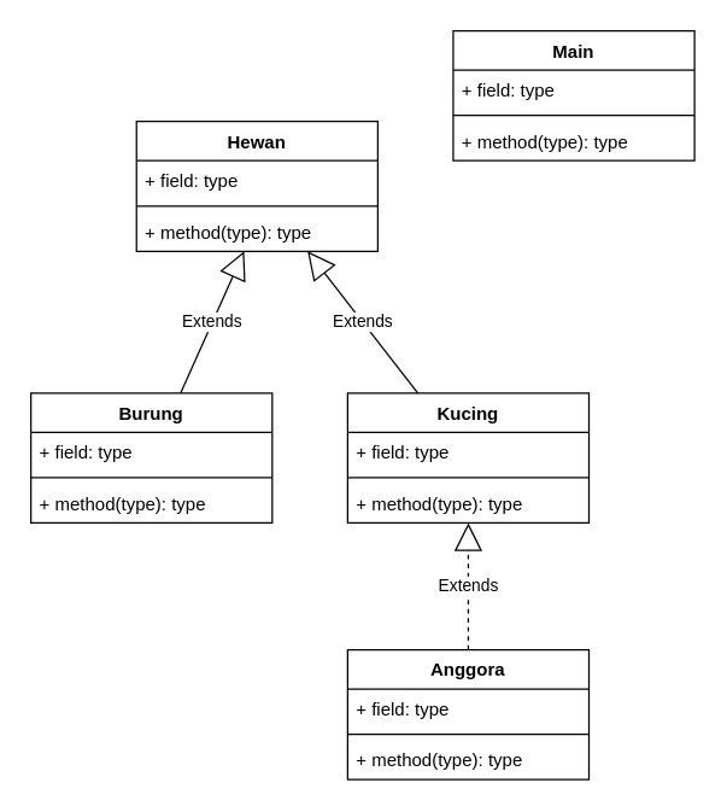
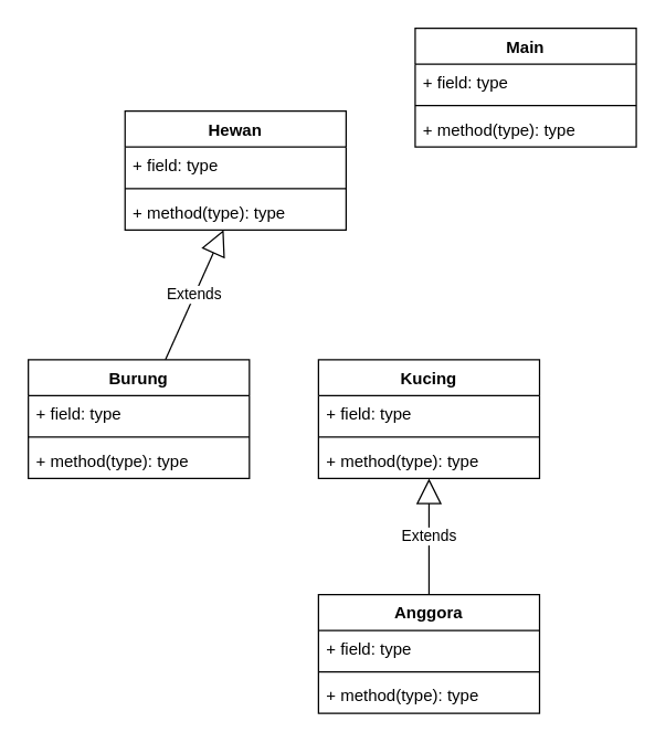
- <mxCell id="15" value="Extends" style="endArrow=block;endSize=16;endFill=0;html=1;rounded=0;" edge="1" parent="1" source="6" target="2"><mxGeometry width="160" relative="1" as="geometry"><mxPoint x="300" y="270" as="sourcePoint" /><mxPoint x="460" y="270" as="targetPoint" /></mxGeometry></mxCell>
- <mxCell id="20" value="Extends" style="endArrow=block;endSize=16;endFill=0;html=1;rounded=0;exitX=0.5;exitY=0;exitDx=0;exitDy=0;dashed=1;" edge="1" parent="1" source="16" target="6"><mxGeometry width="160" relative="1" as="geometry"><mxPoint x="280" y="390" as="sourcePoint" /><mxPoint x="440" y="390" as="targetPoint" /></mxGeometry></mxCell>
+ <mxCell id="20" value="Extends" style="endArrow=block;endSize=16;endFill=0;html=1;rounded=0;exitX=0.5;exitY=0;exitDx=0;exitDy=0;" edge="1" parent="1" source="16" target="6"><mxGeometry width="160" relative="1" as="geometry"><mxPoint x="280" y="390" as="sourcePoint" /><mxPoint x="440" y="390" as="targetPoint" /></mxGeometry></mxCell>
